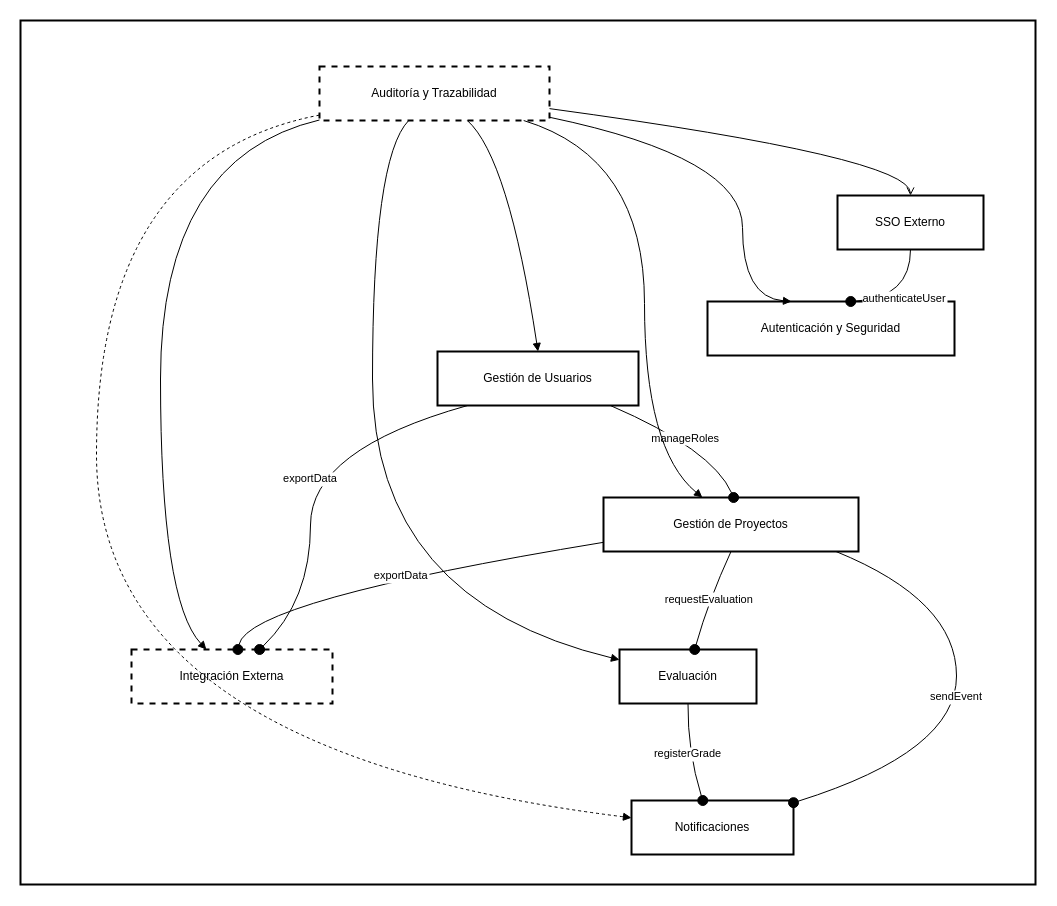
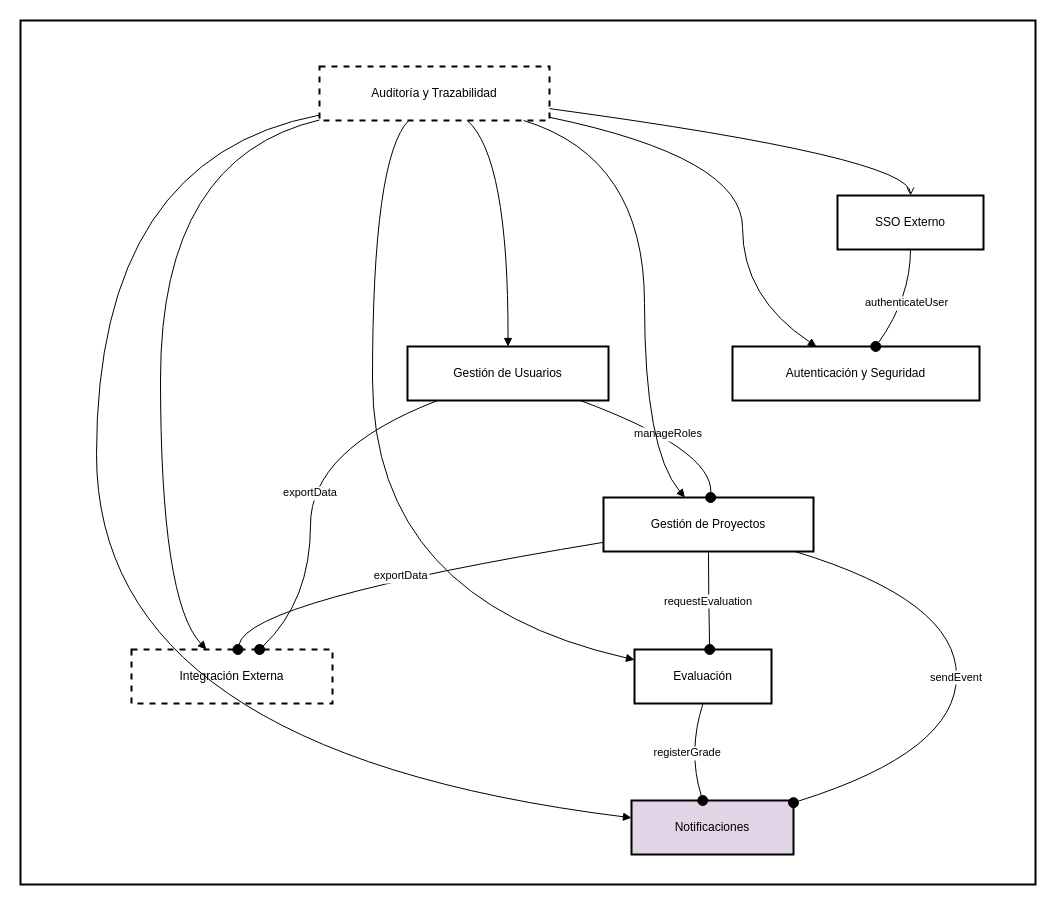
- <mxCell id="4" value="Autenticación y Seguridad" style="whiteSpace=wrap;strokeWidth=2;" vertex="1" parent="2"><mxGeometry x="687" y="281" width="247" height="54" as="geometry" /></mxCell>
+ <mxCell id="4" value="Autenticación y Seguridad" style="whiteSpace=wrap;strokeWidth=2;" vertex="1" parent="2"><mxGeometry x="712" y="326" width="247" height="54" as="geometry" /></mxCell>
- <mxCell id="23" value="" style="curved=1;startArrow=none;endArrow=block;exitX=0;exitY=0.9;entryX=0;entryY=0.32;dashed=1;" edge="1" parent="2" source="10" target="8"><mxGeometry relative="1" as="geometry"><Array as="points"><mxPoint x="76" y="137" /><mxPoint x="76" y="731" /></Array></mxGeometry></mxCell>
+ <mxCell id="23" value="" style="curved=1;startArrow=none;endArrow=block;exitX=0;exitY=0.9;entryX=0;entryY=0.32;" edge="1" parent="2" source="10" target="8"><mxGeometry relative="1" as="geometry"><Array as="points"><mxPoint x="76" y="137" /><mxPoint x="76" y="731" /></Array></mxGeometry></mxCell>
- <mxCell id="7" value="Gestión de Usuarios" style="whiteSpace=wrap;strokeWidth=2;" vertex="1" parent="2"><mxGeometry x="417" y="331" width="201" height="54" as="geometry" /></mxCell>
+ <mxCell id="7" value="Gestión de Usuarios" style="whiteSpace=wrap;strokeWidth=2;" vertex="1" parent="2"><mxGeometry x="387" y="326" width="201" height="54" as="geometry" /></mxCell>
- <mxCell id="5" value="Gestión de Proyectos" style="whiteSpace=wrap;strokeWidth=2;" vertex="1" parent="2"><mxGeometry x="583" y="477" width="255" height="54" as="geometry" /></mxCell>
+ <mxCell id="5" value="Gestión de Proyectos" style="whiteSpace=wrap;strokeWidth=2;" vertex="1" parent="2"><mxGeometry x="583" y="477" width="210" height="54" as="geometry" /></mxCell>
- <mxCell id="6" value="Evaluación" style="whiteSpace=wrap;strokeWidth=2;" vertex="1" parent="2"><mxGeometry x="599" y="629" width="137" height="54" as="geometry" /></mxCell>
+ <mxCell id="6" value="Evaluación" style="whiteSpace=wrap;strokeWidth=2;" vertex="1" parent="2"><mxGeometry x="614" y="629" width="137" height="54" as="geometry" /></mxCell>
- <mxCell id="8" value="Notificaciones" style="whiteSpace=wrap;strokeWidth=2;" vertex="1" parent="2"><mxGeometry x="611" y="780" width="162" height="54" as="geometry" /></mxCell>
+ <mxCell id="8" value="Notificaciones" style="whiteSpace=wrap;strokeWidth=2;fillColor=#e1d5e7;" vertex="1" parent="2"><mxGeometry x="611" y="780" width="162" height="54" as="geometry" /></mxCell>
